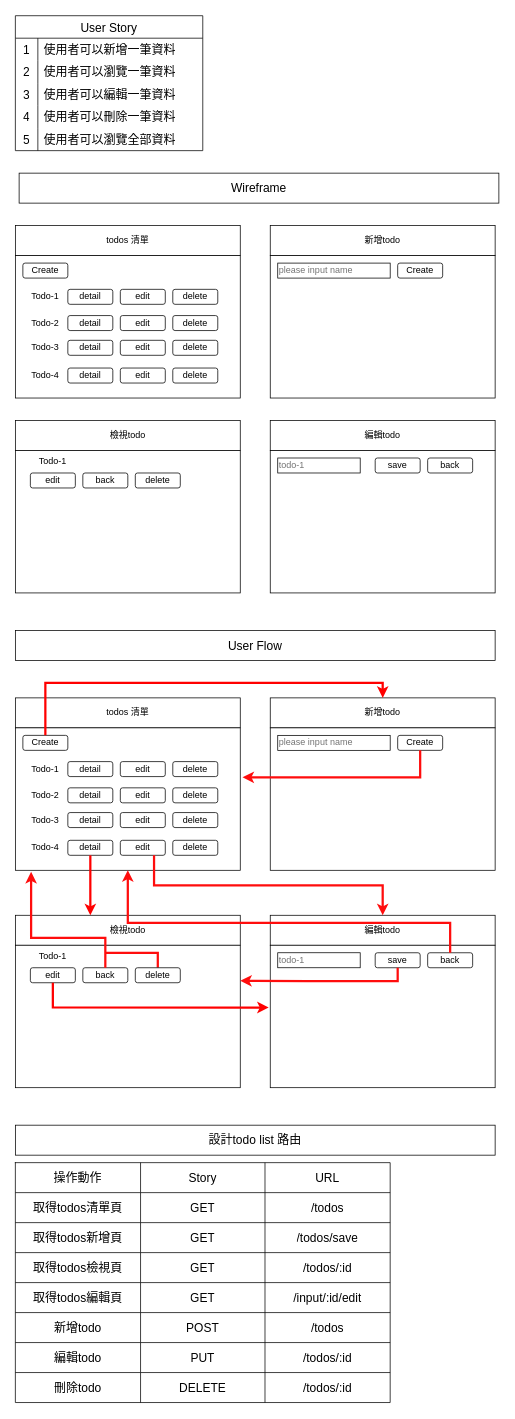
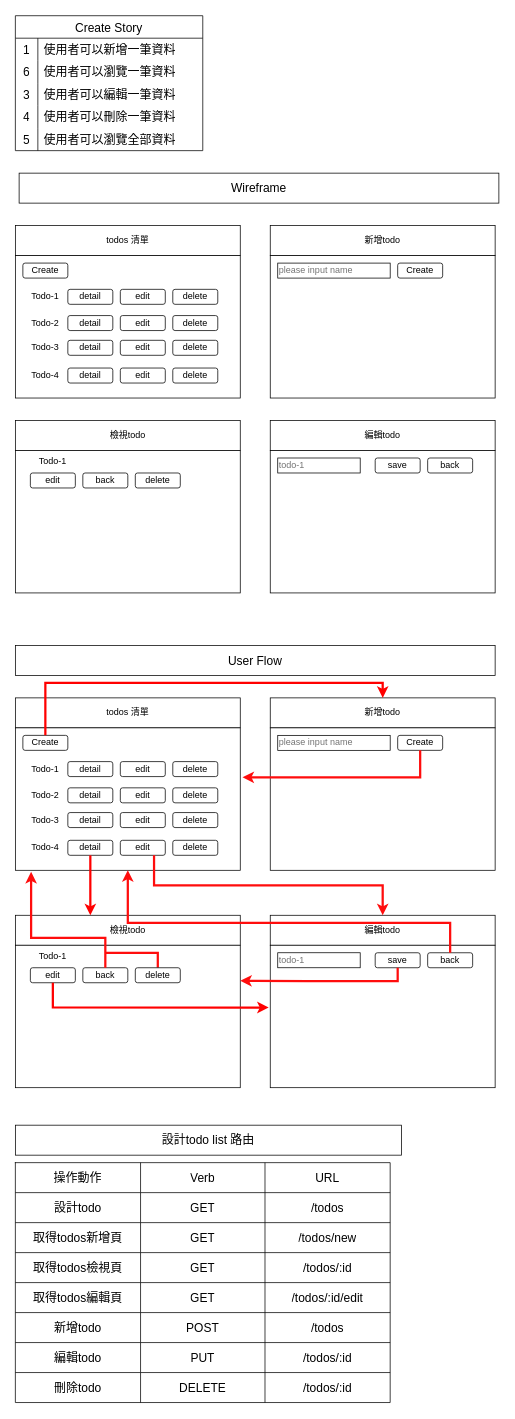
- <mxCell id="2" value="User Story" style="shape=table;startSize=30;container=1;collapsible=0;childLayout=tableLayout;fixedRows=1;rowLines=0;fontStyle=0;strokeColor=default;fontSize=16;" parent="1" vertex="1"><mxGeometry x="20" y="20" width="250" height="180" as="geometry" /></mxCell>
+ <mxCell id="2" value="Create Story" style="shape=table;startSize=30;container=1;collapsible=0;childLayout=tableLayout;fixedRows=1;rowLines=0;fontStyle=0;strokeColor=default;fontSize=16;" parent="1" vertex="1"><mxGeometry x="20" y="20" width="250" height="180" as="geometry" /></mxCell>
- <mxCell id="7" value="2" style="shape=partialRectangle;html=1;whiteSpace=wrap;connectable=0;fillColor=none;top=0;left=0;bottom=0;right=0;overflow=hidden;strokeColor=inherit;fontSize=16;" parent="6" vertex="1"><mxGeometry width="30" height="30" as="geometry"><mxRectangle width="30" height="30" as="alternateBounds" /></mxGeometry></mxCell>
+ <mxCell id="7" value="6" style="shape=partialRectangle;html=1;whiteSpace=wrap;connectable=0;fillColor=none;top=0;left=0;bottom=0;right=0;overflow=hidden;strokeColor=inherit;fontSize=16;" parent="6" vertex="1"><mxGeometry width="30" height="30" as="geometry"><mxRectangle width="30" height="30" as="alternateBounds" /></mxGeometry></mxCell>
- <mxCell id="57" value="User Flow" style="rounded=0;whiteSpace=wrap;html=1;fontSize=16;" parent="1" vertex="1"><mxGeometry x="20" y="840" width="640" height="40" as="geometry" /></mxCell>
+ <mxCell id="57" value="User Flow" style="rounded=0;whiteSpace=wrap;html=1;fontSize=16;" parent="1" vertex="1"><mxGeometry x="20" y="860" width="640" height="40" as="geometry" /></mxCell>
- <mxCell id="138" value="設計todo list 路由" style="rounded=0;whiteSpace=wrap;html=1;fontSize=16;" parent="1" vertex="1"><mxGeometry x="20" y="1500" width="640" height="40" as="geometry" /></mxCell>
+ <mxCell id="138" value="設計todo list 路由" style="rounded=0;whiteSpace=wrap;html=1;fontSize=16;" parent="1" vertex="1"><mxGeometry x="20" y="1500" width="515" height="40" as="geometry" /></mxCell>
- <mxCell id="108" value="Story" style="shape=partialRectangle;html=1;whiteSpace=wrap;connectable=0;strokeColor=inherit;overflow=hidden;fillColor=none;top=0;left=0;bottom=0;right=0;pointerEvents=1;fontSize=16;" parent="106" vertex="1"><mxGeometry x="167" width="166" height="40" as="geometry"><mxRectangle width="166" height="40" as="alternateBounds" /></mxGeometry></mxCell>
+ <mxCell id="108" value="Verb" style="shape=partialRectangle;html=1;whiteSpace=wrap;connectable=0;strokeColor=inherit;overflow=hidden;fillColor=none;top=0;left=0;bottom=0;right=0;pointerEvents=1;fontSize=16;" parent="106" vertex="1"><mxGeometry x="167" width="166" height="40" as="geometry"><mxRectangle width="166" height="40" as="alternateBounds" /></mxGeometry></mxCell>
- <mxCell id="111" value="取得todos清單頁" style="shape=partialRectangle;html=1;whiteSpace=wrap;connectable=0;strokeColor=inherit;overflow=hidden;fillColor=none;top=0;left=0;bottom=0;right=0;pointerEvents=1;fontSize=16;" parent="110" vertex="1"><mxGeometry width="167" height="40" as="geometry"><mxRectangle width="167" height="40" as="alternateBounds" /></mxGeometry></mxCell>
+ <mxCell id="111" value="設計todo" style="shape=partialRectangle;html=1;whiteSpace=wrap;connectable=0;strokeColor=inherit;overflow=hidden;fillColor=none;top=0;left=0;bottom=0;right=0;pointerEvents=1;fontSize=16;" parent="110" vertex="1"><mxGeometry width="167" height="40" as="geometry"><mxRectangle width="167" height="40" as="alternateBounds" /></mxGeometry></mxCell>
- <mxCell id="117" value="/todos/save" style="shape=partialRectangle;html=1;whiteSpace=wrap;connectable=0;strokeColor=inherit;overflow=hidden;fillColor=none;top=0;left=0;bottom=0;right=0;pointerEvents=1;fontSize=16;" parent="114" vertex="1"><mxGeometry x="333" width="167" height="40" as="geometry"><mxRectangle width="167" height="40" as="alternateBounds" /></mxGeometry></mxCell>
+ <mxCell id="117" value="/todos/new" style="shape=partialRectangle;html=1;whiteSpace=wrap;connectable=0;strokeColor=inherit;overflow=hidden;fillColor=none;top=0;left=0;bottom=0;right=0;pointerEvents=1;fontSize=16;" parent="114" vertex="1"><mxGeometry x="333" width="167" height="40" as="geometry"><mxRectangle width="167" height="40" as="alternateBounds" /></mxGeometry></mxCell>
- <mxCell id="125" value="/input/:id/edit" style="shape=partialRectangle;html=1;whiteSpace=wrap;connectable=0;strokeColor=inherit;overflow=hidden;fillColor=none;top=0;left=0;bottom=0;right=0;pointerEvents=1;fontSize=16;" parent="122" vertex="1"><mxGeometry x="333" width="167" height="40" as="geometry"><mxRectangle width="167" height="40" as="alternateBounds" /></mxGeometry></mxCell>
+ <mxCell id="125" value="/todos/:id/edit" style="shape=partialRectangle;html=1;whiteSpace=wrap;connectable=0;strokeColor=inherit;overflow=hidden;fillColor=none;top=0;left=0;bottom=0;right=0;pointerEvents=1;fontSize=16;" parent="122" vertex="1"><mxGeometry x="333" width="167" height="40" as="geometry"><mxRectangle width="167" height="40" as="alternateBounds" /></mxGeometry></mxCell>
